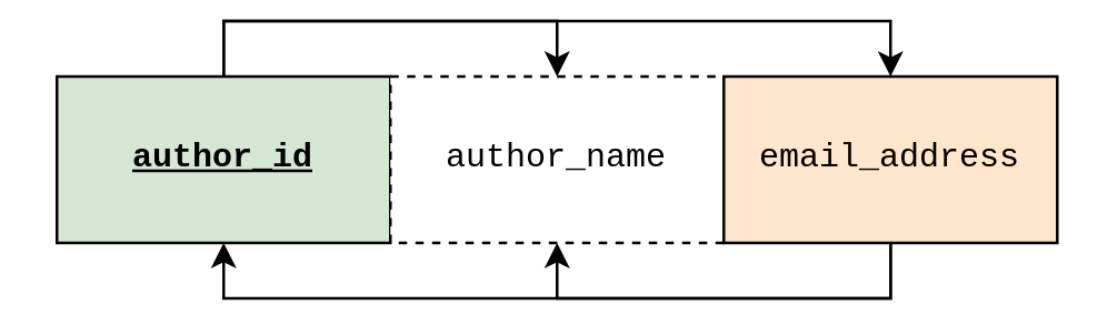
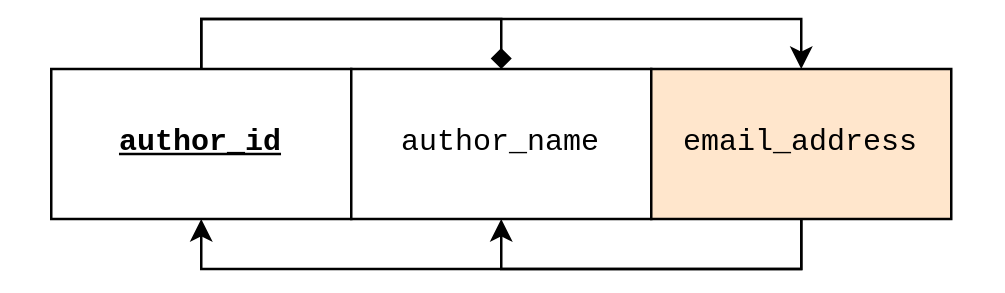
- <mxCell id="2" style="edgeStyle=orthogonalEdgeStyle;rounded=0;orthogonalLoop=1;jettySize=auto;html=1;exitX=0.5;exitY=0;exitDx=0;exitDy=0;entryX=0.5;entryY=0;entryDx=0;entryDy=0;" edge="1" parent="1" source="4" target="5"><mxGeometry relative="1" as="geometry" /></mxCell>
+ <mxCell id="2" style="edgeStyle=orthogonalEdgeStyle;rounded=0;orthogonalLoop=1;jettySize=auto;html=1;exitX=0.5;exitY=0;exitDx=0;exitDy=0;entryX=0.5;entryY=0;entryDx=0;entryDy=0;endArrow=diamond;" edge="1" parent="1" source="4" target="5"><mxGeometry relative="1" as="geometry" /></mxCell>
- <mxCell id="4" value="author_id" style="rounded=0;whiteSpace=wrap;html=1;fontStyle=5;fontFamily=Courier New;labelBackgroundColor=none;fillColor=#d5e8d4;" vertex="1" parent="1"><mxGeometry x="20" y="20" width="120" height="60" as="geometry" /></mxCell>
+ <mxCell id="4" value="author_id" style="rounded=0;whiteSpace=wrap;html=1;fontStyle=5;fontFamily=Courier New;labelBackgroundColor=none;" vertex="1" parent="1"><mxGeometry x="20" y="20" width="120" height="60" as="geometry" /></mxCell>
- <mxCell id="5" value="author_name" style="rounded=0;whiteSpace=wrap;html=1;fontFamily=Courier New;labelBackgroundColor=none;dashed=1;" vertex="1" parent="1"><mxGeometry x="140" y="20" width="120" height="60" as="geometry" /></mxCell>
+ <mxCell id="5" value="author_name" style="rounded=0;whiteSpace=wrap;html=1;fontFamily=Courier New;labelBackgroundColor=none;" vertex="1" parent="1"><mxGeometry x="140" y="20" width="120" height="60" as="geometry" /></mxCell>
